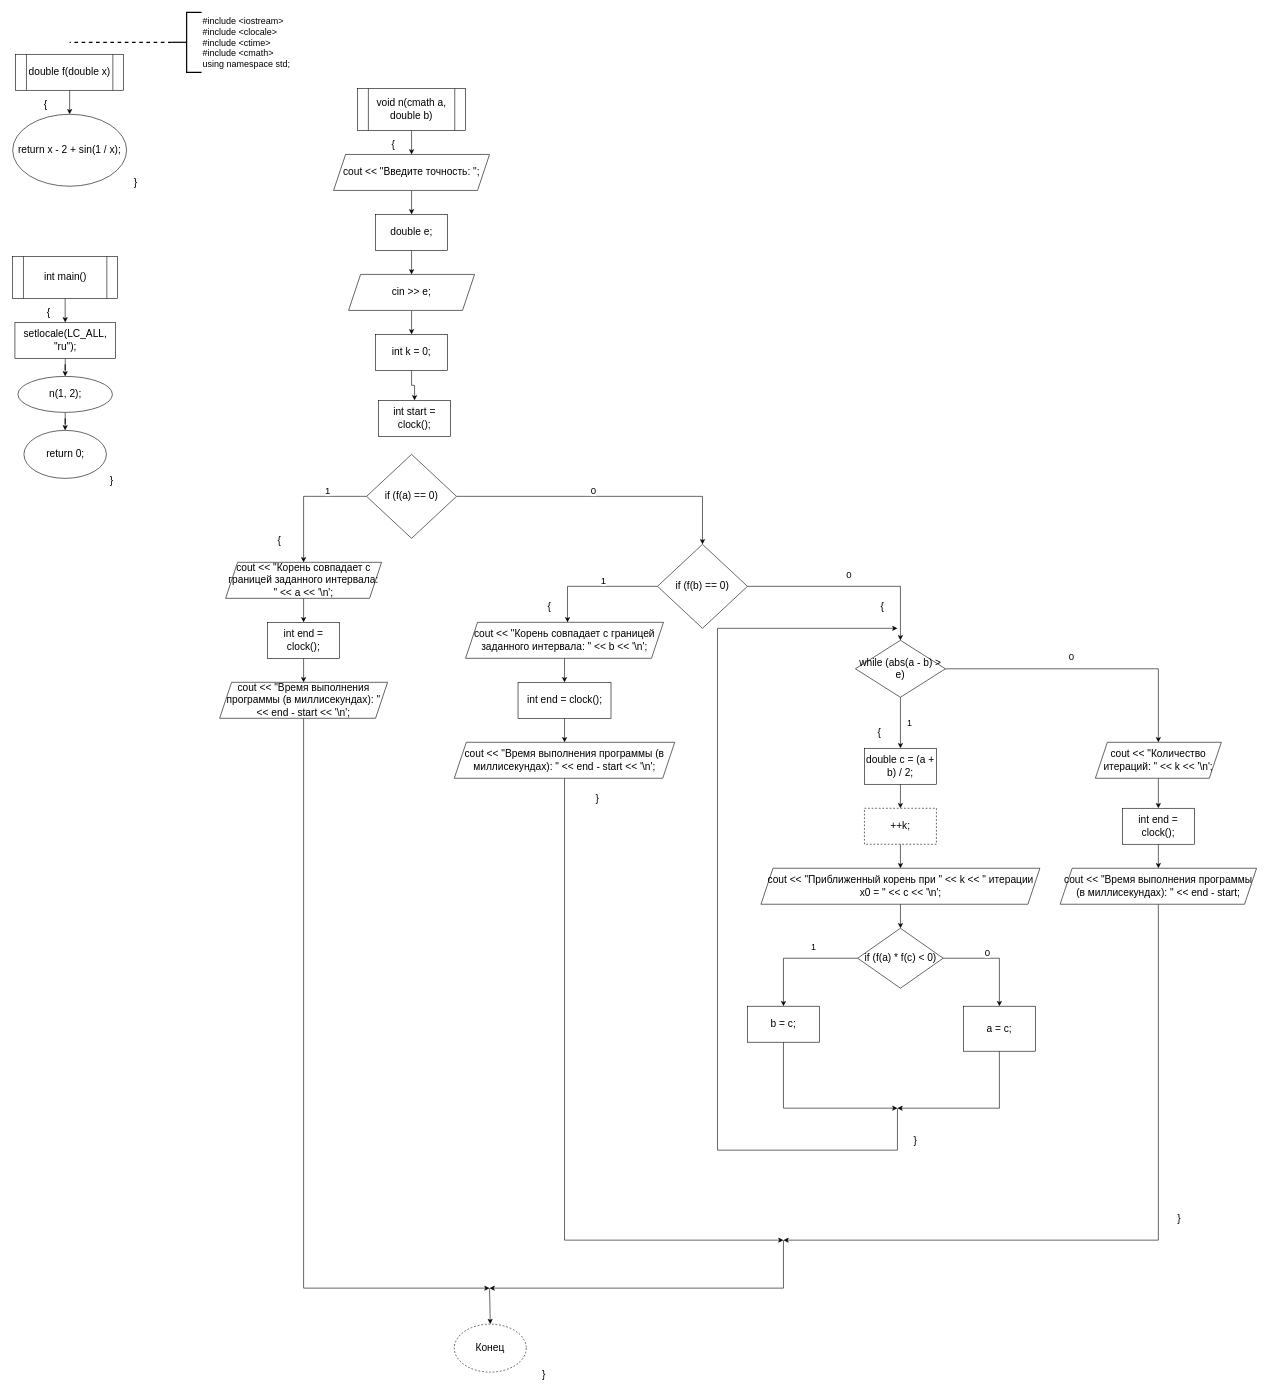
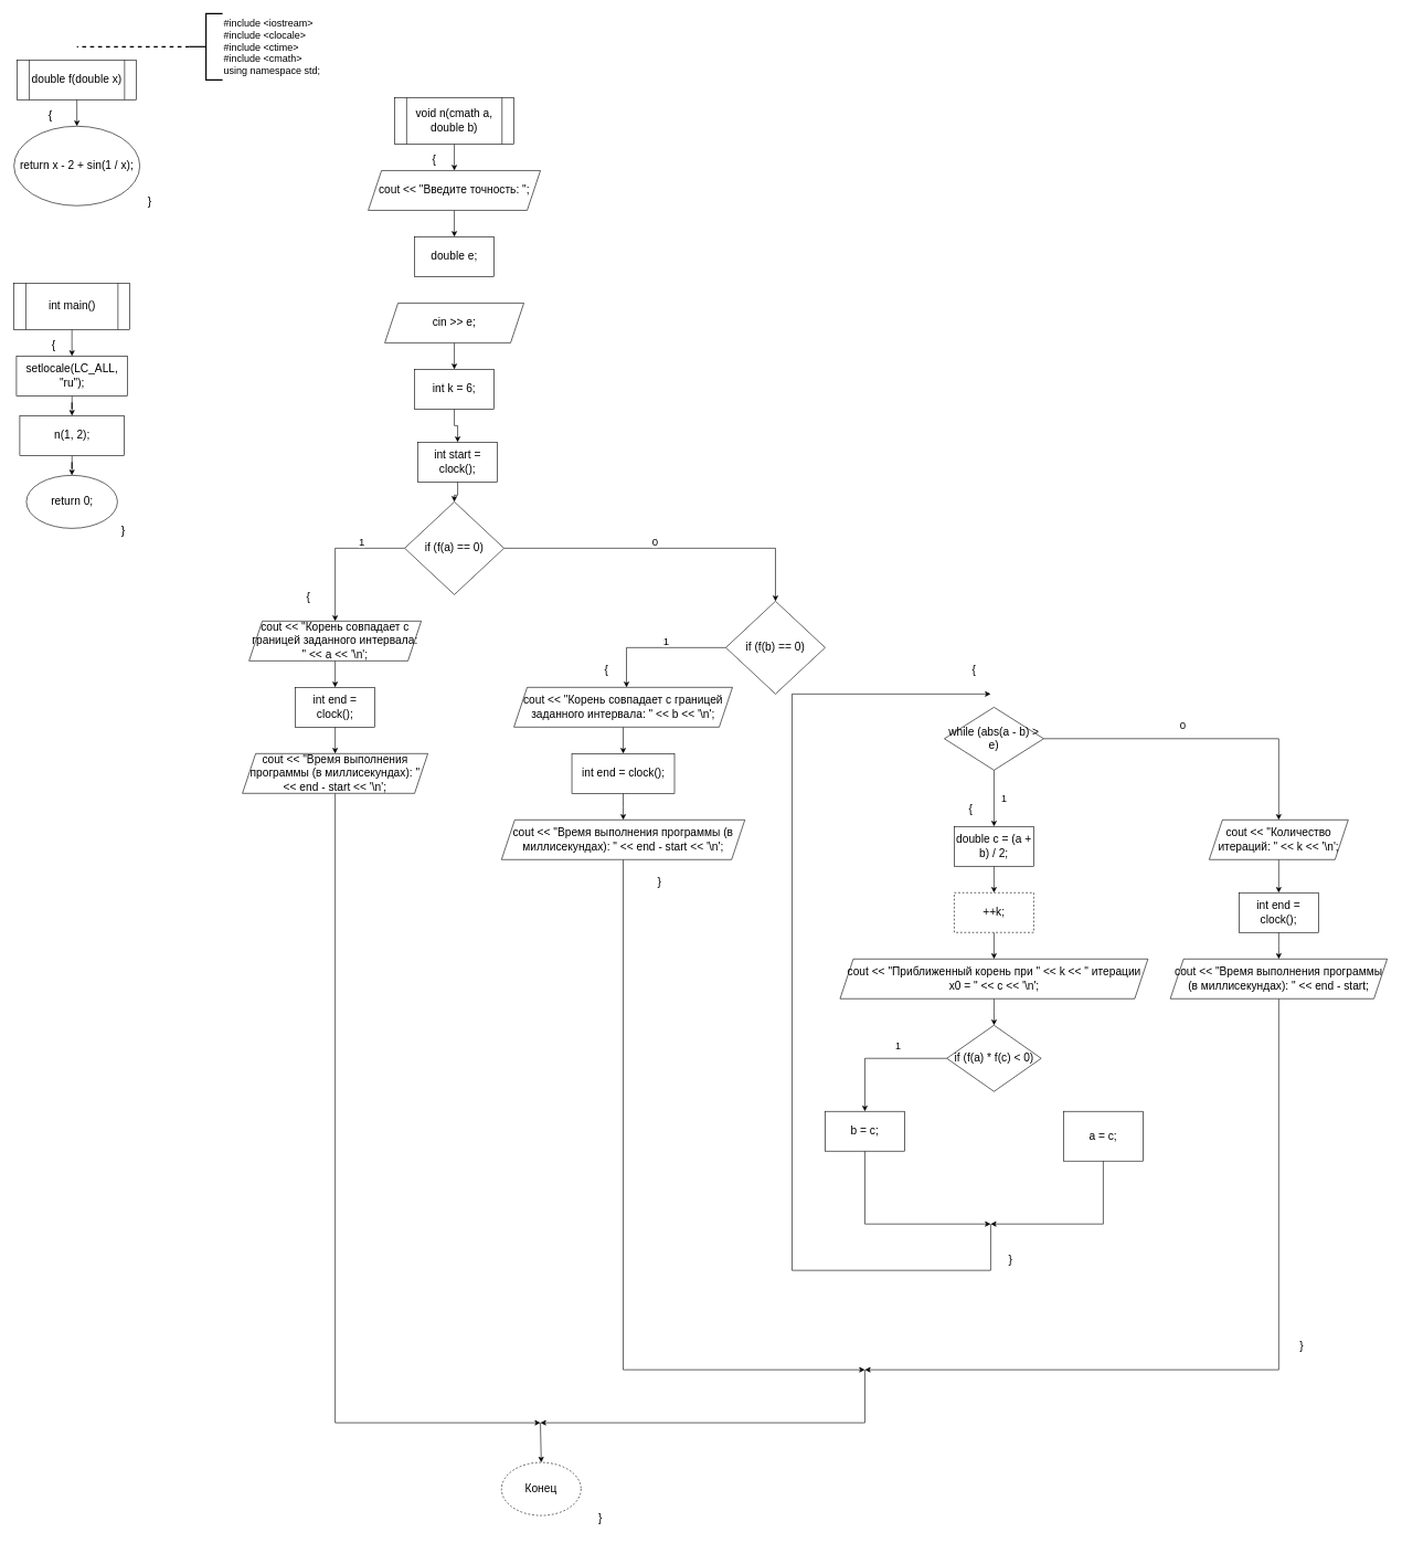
- <mxCell id="13" value="" style="edgeStyle=orthogonalEdgeStyle;rounded=0;orthogonalLoop=1;jettySize=auto;html=1;" edge="1" parent="1" source="14" target="16"><mxGeometry relative="1" as="geometry" /></mxCell>
- <mxCell id="18" value="int k = 0;" style="whiteSpace=wrap;html=1;fontSize=17;" vertex="1" parent="1"><mxGeometry x="625" y="557" width="120" height="60" as="geometry" /></mxCell>
+ <mxCell id="18" value="int k = 6;" style="whiteSpace=wrap;html=1;fontSize=17;" vertex="1" parent="1"><mxGeometry x="625" y="557" width="120" height="60" as="geometry" /></mxCell>
- <mxCell id="76" value="n(1, 2);" style="ellipse;whiteSpace=wrap;html=1;fontSize=17;" vertex="1" parent="1"><mxGeometry x="28.75" y="627" width="157.5" height="60" as="geometry" /></mxCell>
+ <mxCell id="76" value="n(1, 2);" style="whiteSpace=wrap;html=1;fontSize=17;" vertex="1" parent="1"><mxGeometry x="28.75" y="627" width="157.5" height="60" as="geometry" /></mxCell>
+ <mxCell id="19" value="" style="edgeStyle=orthogonalEdgeStyle;rounded=0;orthogonalLoop=1;jettySize=auto;html=1;" edge="1" parent="1" source="20" target="23"><mxGeometry relative="1" as="geometry" /></mxCell>
- <mxCell id="33" value="0" style="edgeStyle=orthogonalEdgeStyle;rounded=0;orthogonalLoop=1;jettySize=auto;html=1;fontSize=16;" edge="1" parent="1" source="34" target="44"><mxGeometry x="-0.018" y="20" relative="1" as="geometry"><Array as="points"><mxPoint x="1500" y="977" /></Array><mxPoint as="offset" /></mxGeometry></mxCell>
- <mxCell id="52" value="0" style="edgeStyle=orthogonalEdgeStyle;rounded=0;orthogonalLoop=1;jettySize=auto;html=1;fontSize=16;" edge="1" parent="1" source="53" target="57"><mxGeometry x="-0.151" y="10" relative="1" as="geometry"><mxPoint as="offset" /></mxGeometry></mxCell>
